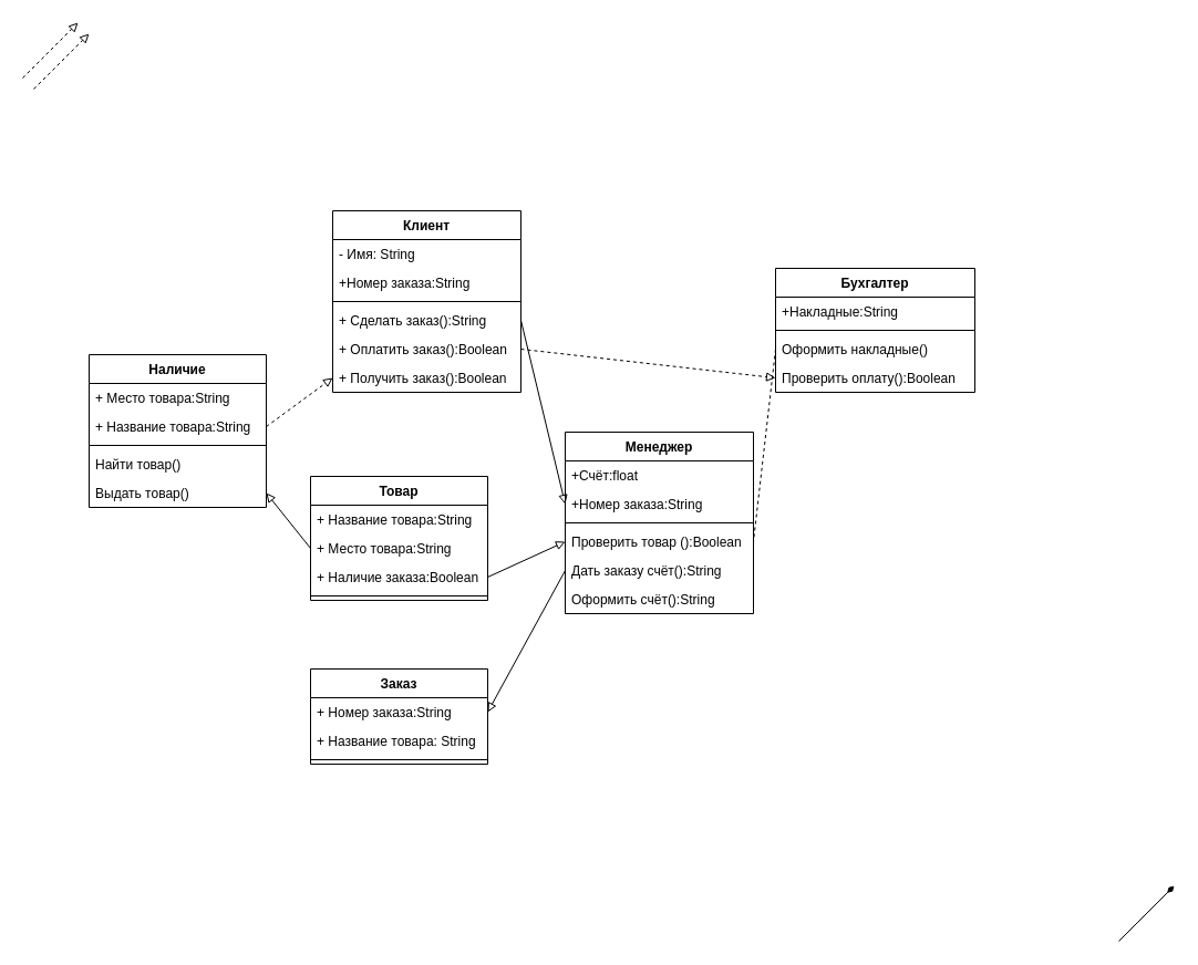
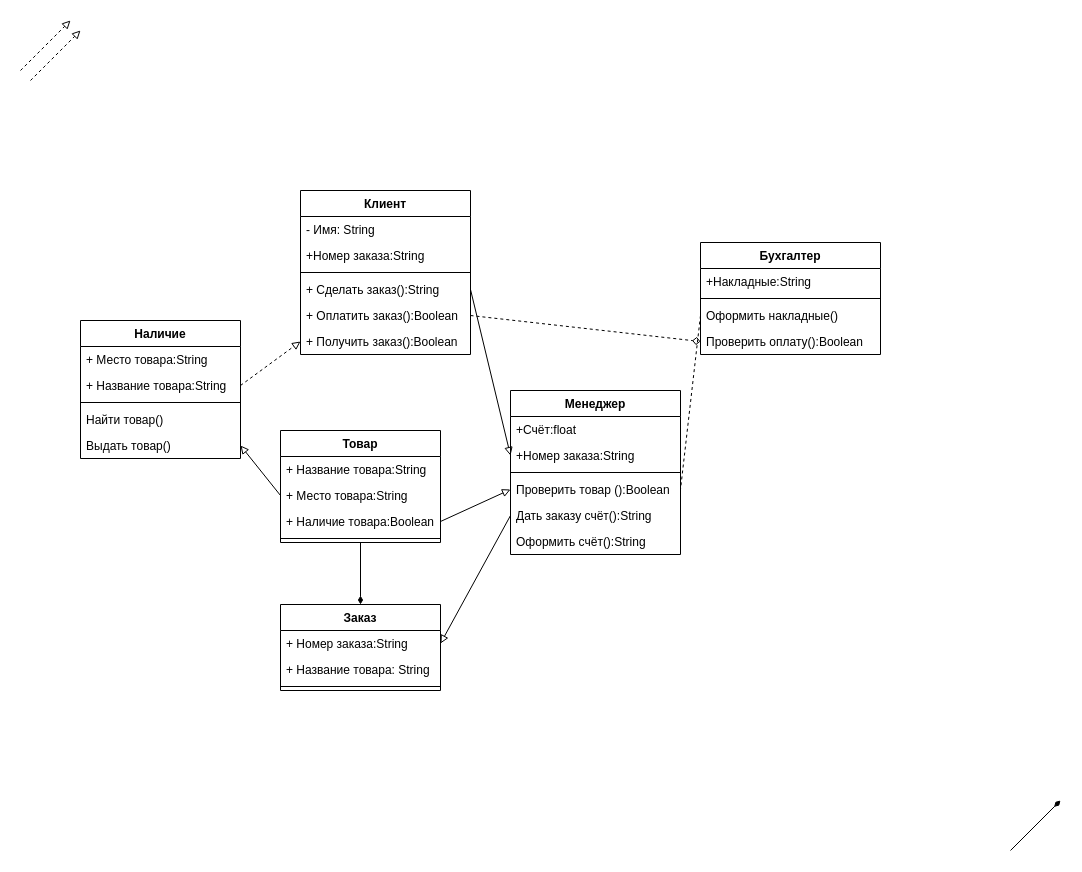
- <mxCell id="41" value="" style="endArrow=block;html=1;rounded=0;endFill=0;dashed=1;exitX=1;exitY=0.5;exitDx=0;exitDy=0;entryX=0;entryY=0.5;entryDx=0;entryDy=0;" edge="1" parent="1" source="7" target="22"><mxGeometry width="50" height="50" relative="1" as="geometry"><mxPoint x="600" y="280" as="sourcePoint" /><mxPoint x="650" y="230" as="targetPoint" /></mxGeometry></mxCell>
+ <mxCell id="41" value="" style="endArrow=diamond;html=1;rounded=0;endFill=0;dashed=1;exitX=1;exitY=0.5;exitDx=0;exitDy=0;entryX=0;entryY=0.5;entryDx=0;entryDy=0;" edge="1" parent="1" source="7" target="22"><mxGeometry width="50" height="50" relative="1" as="geometry"><mxPoint x="600" y="280" as="sourcePoint" /><mxPoint x="650" y="230" as="targetPoint" /></mxGeometry></mxCell>
- <mxCell id="16" value="+ Наличие заказа:Boolean" style="text;strokeColor=none;fillColor=none;align=left;verticalAlign=top;spacingLeft=4;spacingRight=4;overflow=hidden;rotatable=0;points=[[0,0.5],[1,0.5]];portConstraint=eastwest;whiteSpace=wrap;html=1;" vertex="1" parent="13"><mxGeometry y="78" width="160" height="26" as="geometry" /></mxCell>
+ <mxCell id="16" value="+ Наличие товара:Boolean" style="text;strokeColor=none;fillColor=none;align=left;verticalAlign=top;spacingLeft=4;spacingRight=4;overflow=hidden;rotatable=0;points=[[0,0.5],[1,0.5]];portConstraint=eastwest;whiteSpace=wrap;html=1;" vertex="1" parent="13"><mxGeometry y="78" width="160" height="26" as="geometry" /></mxCell>
+ <mxCell id="37" value="" style="endArrow=diamondThin;html=1;rounded=0;endFill=1;exitX=0.5;exitY=1;exitDx=0;exitDy=0;entryX=0.5;entryY=0;entryDx=0;entryDy=0;" edge="1" parent="1" source="13" target="9"><mxGeometry width="50" height="50" relative="1" as="geometry"><mxPoint x="980" y="914" as="sourcePoint" /><mxPoint x="1030" y="864" as="targetPoint" /></mxGeometry></mxCell>
